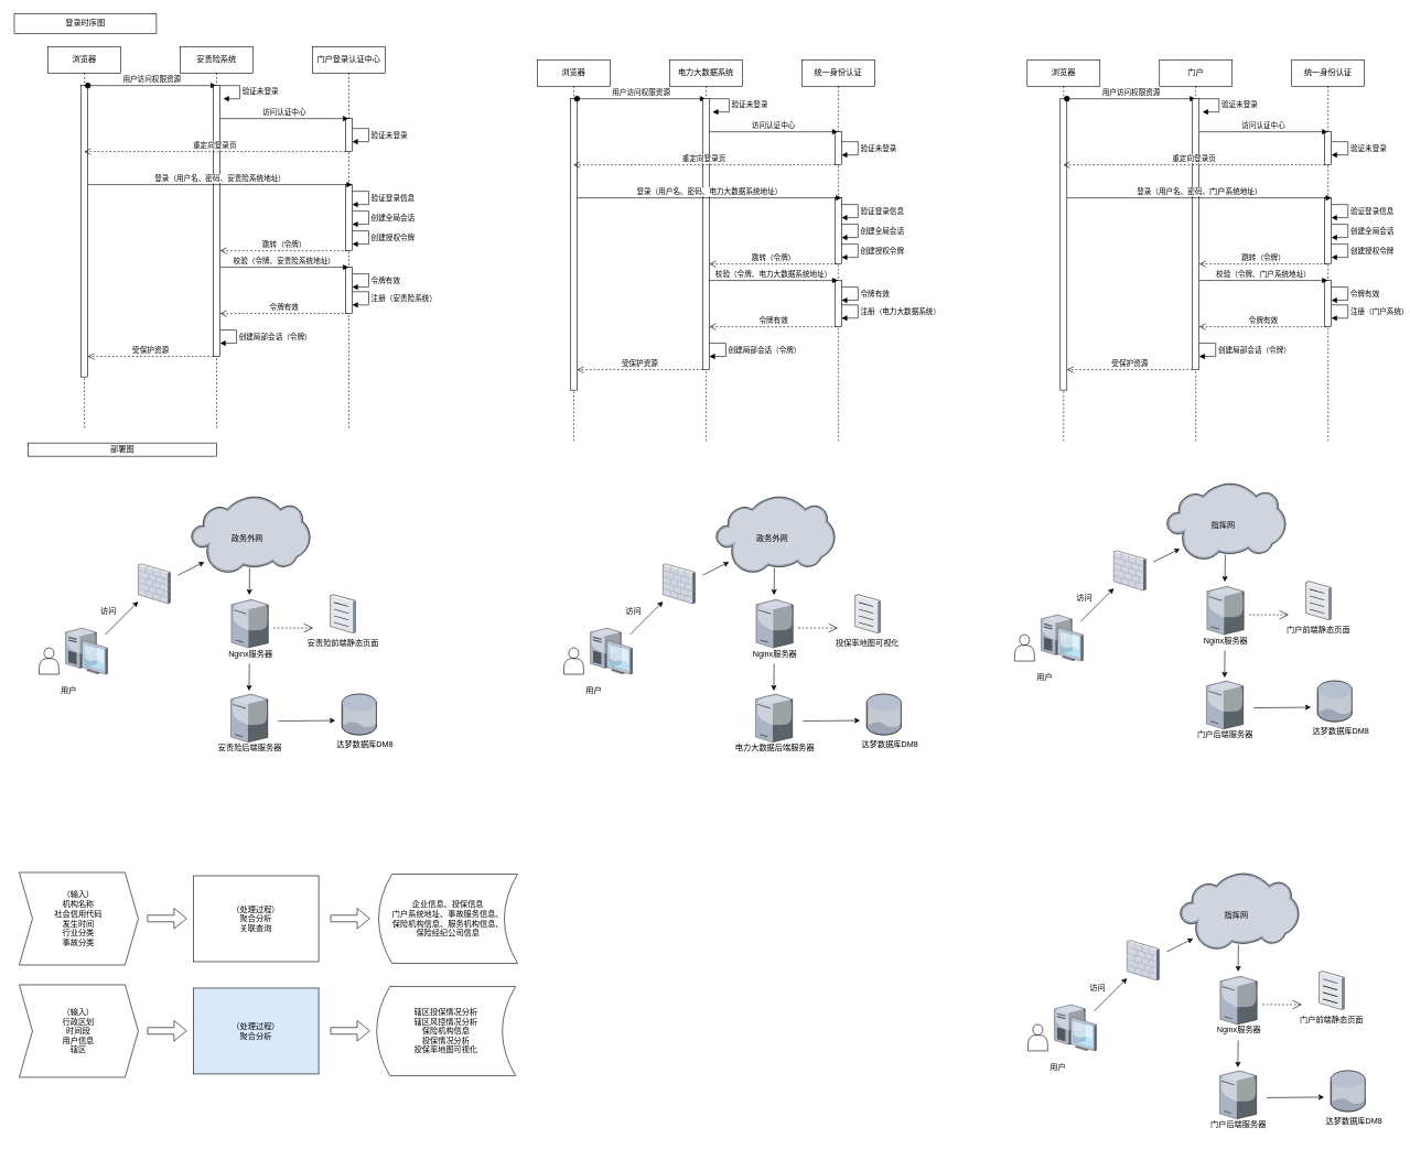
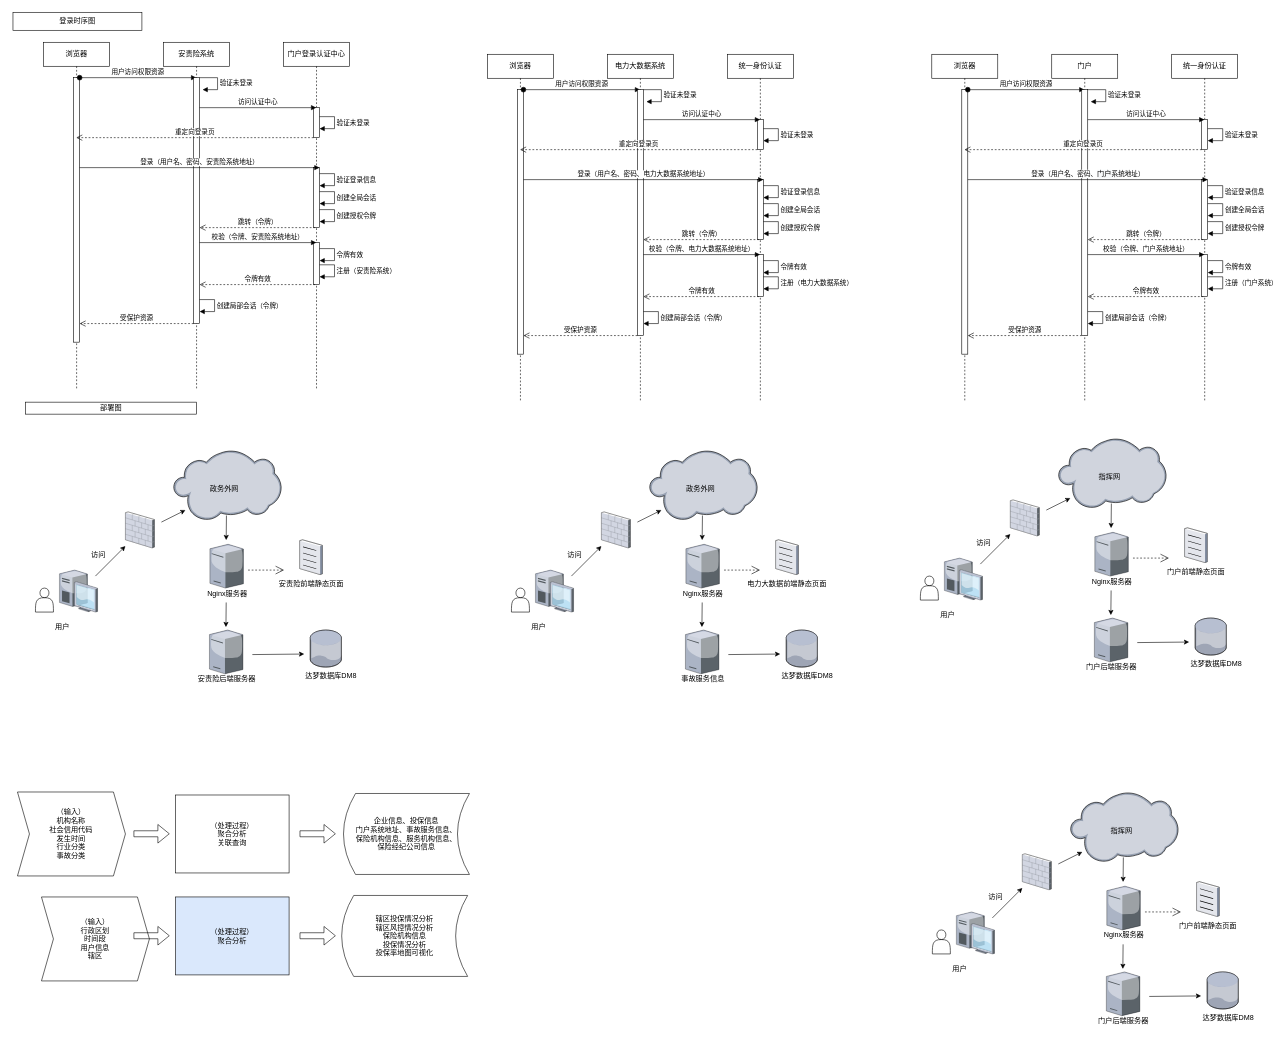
- <mxCell id="89" value="投保率地图可视化" style="text;html=1;resizable=0;autosize=1;align=center;verticalAlign=middle;points=[];fillColor=none;strokeColor=none;rounded=0;" parent="1" vertex="1"><mxGeometry x="1231.47" y="957.5" width="160" height="30" as="geometry" /></mxCell>
+ <mxCell id="89" value="电力大数据前端静态页面" style="text;html=1;resizable=0;autosize=1;align=center;verticalAlign=middle;points=[];fillColor=none;strokeColor=none;rounded=0;" parent="1" vertex="1"><mxGeometry x="1231.47" y="957.5" width="160" height="30" as="geometry" /></mxCell>
- <mxCell id="84" value="电力大数据后端服务器" style="text;html=1;resizable=0;autosize=1;align=center;verticalAlign=middle;points=[];fillColor=none;strokeColor=none;rounded=0;" parent="1" vertex="1"><mxGeometry x="1100.62" y="1117" width="140" height="30" as="geometry" /></mxCell>
+ <mxCell id="84" value="事故服务信息" style="text;html=1;resizable=0;autosize=1;align=center;verticalAlign=middle;points=[];fillColor=none;strokeColor=none;rounded=0;" parent="1" vertex="1"><mxGeometry x="1100.62" y="1117" width="140" height="30" as="geometry" /></mxCell>
- <mxCell id="100" value="（输入）&lt;br&gt;行政区划&lt;br&gt;时间段&lt;br&gt;用户信息&lt;br&gt;辖区" style="shape=step;perimeter=stepPerimeter;whiteSpace=wrap;html=1;fixedSize=1;" parent="1" vertex="1"><mxGeometry x="28.38" y="1490" width="180" height="140" as="geometry" /></mxCell>
+ <mxCell id="100" value="（输入）&lt;br&gt;行政区划&lt;br&gt;时间段&lt;br&gt;用户信息&lt;br&gt;辖区" style="shape=step;perimeter=stepPerimeter;whiteSpace=wrap;html=1;fixedSize=1;" parent="1" vertex="1"><mxGeometry x="68.38" y="1495" width="180" height="140" as="geometry" /></mxCell>
